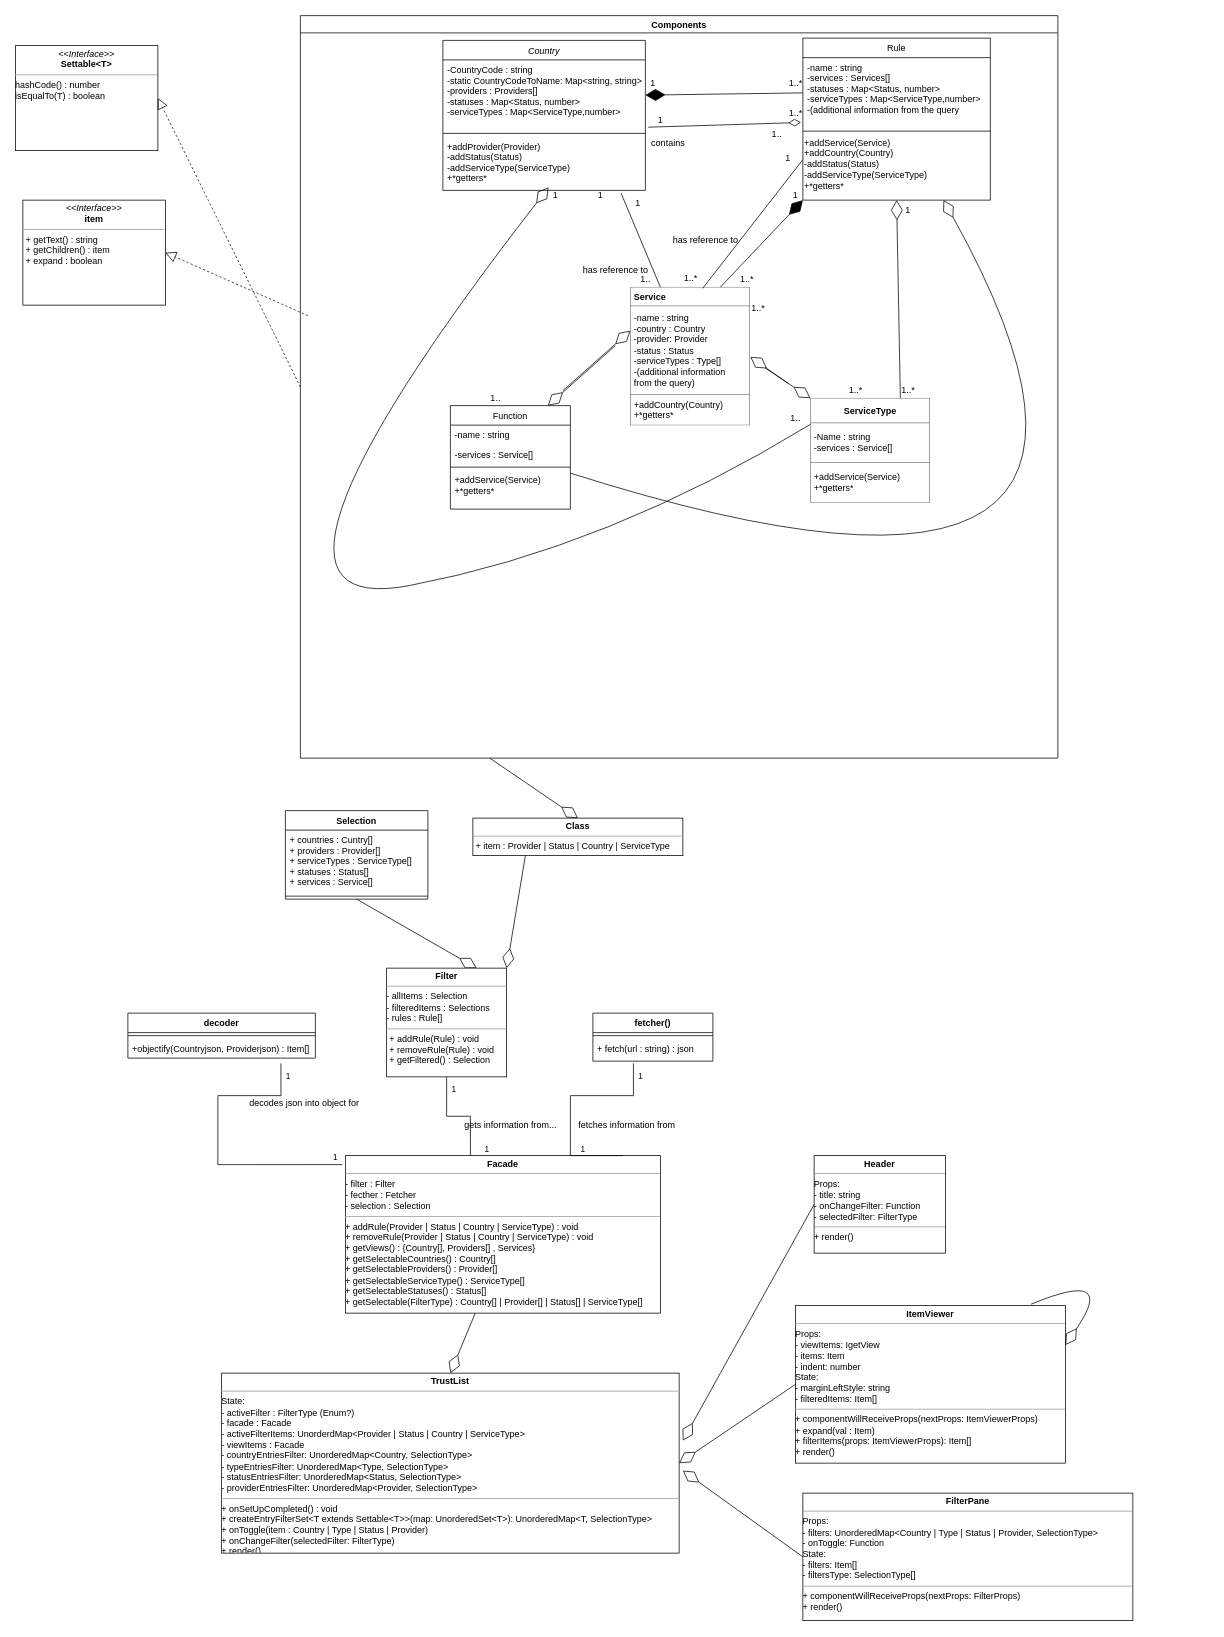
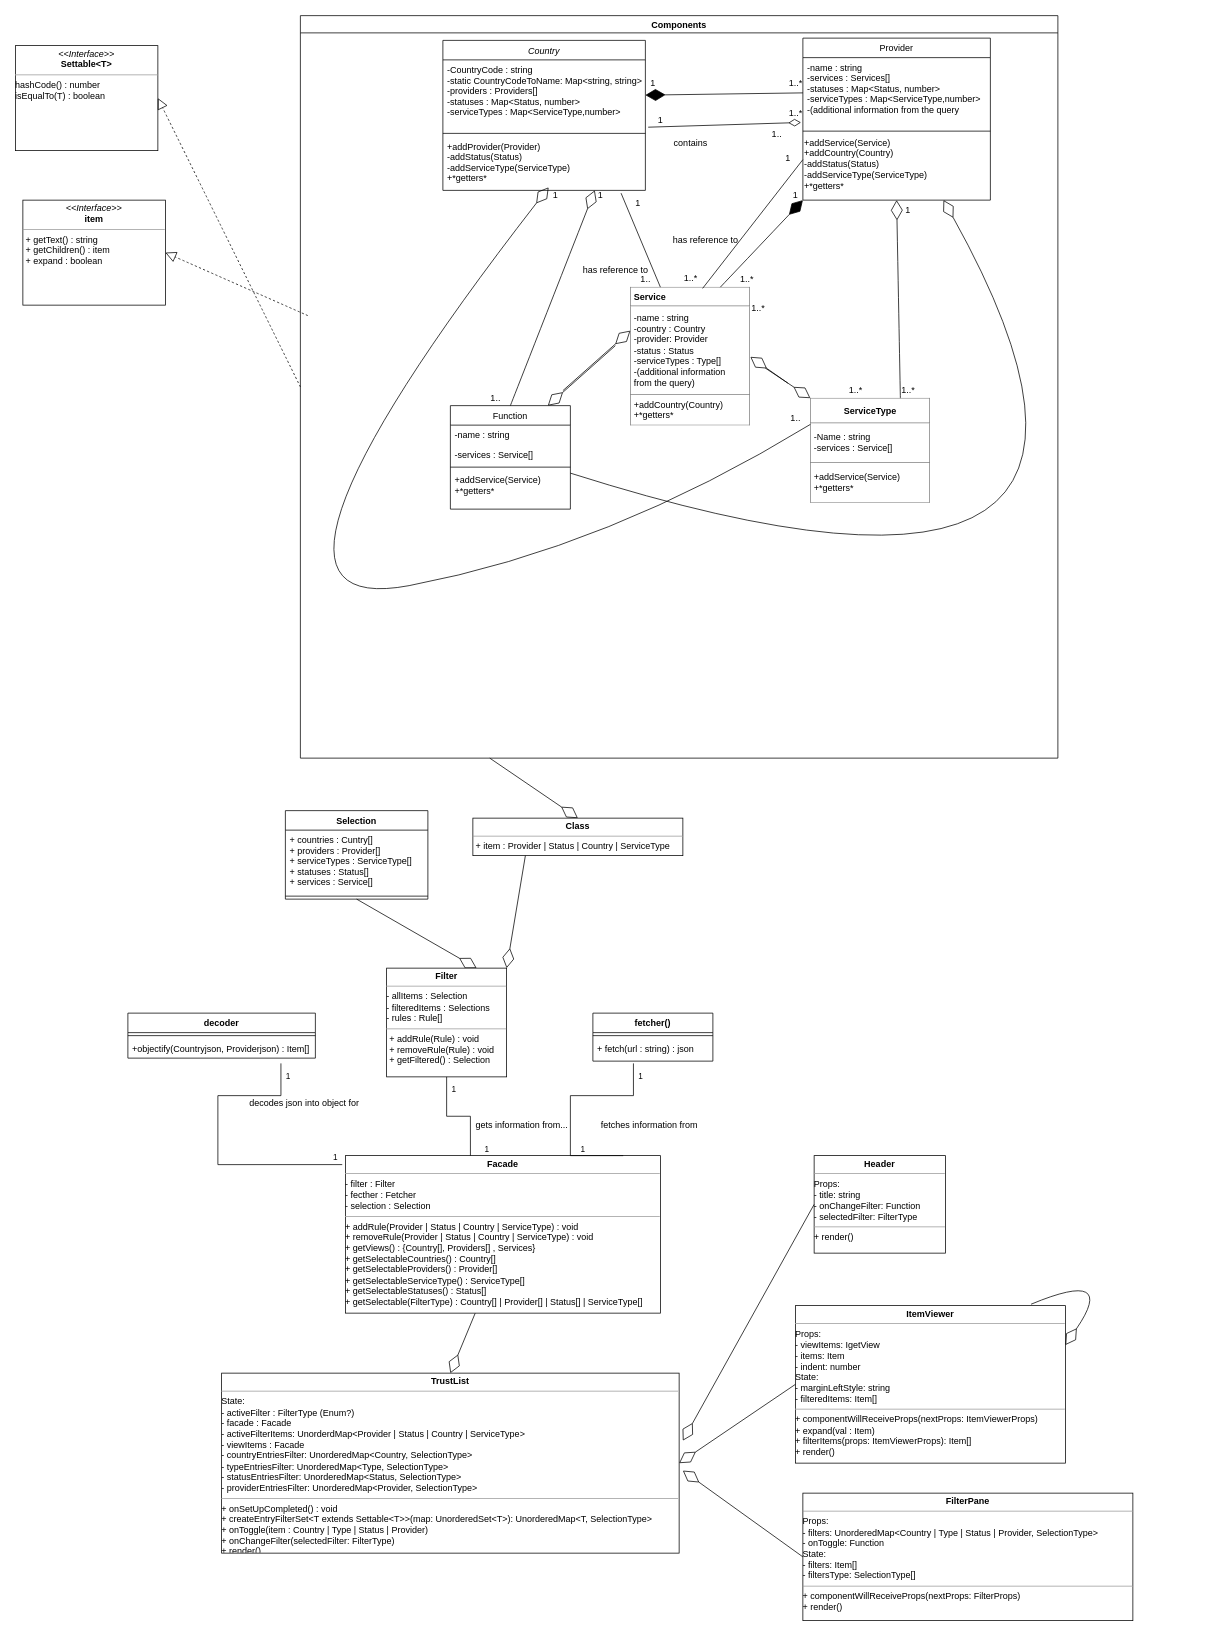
- <mxCell id="11" value="Rule" style="swimlane;fontStyle=0;align=center;verticalAlign=top;childLayout=stackLayout;horizontal=1;startSize=26;horizontalStack=0;resizeParent=1;resizeLast=0;collapsible=1;marginBottom=0;rounded=0;shadow=0;strokeWidth=1;" parent="1" vertex="1"><mxGeometry x="1070" y="50" width="250" height="216" as="geometry"><mxRectangle x="550" y="140" width="160" height="26" as="alternateBounds" /></mxGeometry></mxCell>
+ <mxCell id="11" value="Provider" style="swimlane;fontStyle=0;align=center;verticalAlign=top;childLayout=stackLayout;horizontal=1;startSize=26;horizontalStack=0;resizeParent=1;resizeLast=0;collapsible=1;marginBottom=0;rounded=0;shadow=0;strokeWidth=1;" parent="1" vertex="1"><mxGeometry x="1070" y="50" width="250" height="216" as="geometry"><mxRectangle x="550" y="140" width="160" height="26" as="alternateBounds" /></mxGeometry></mxCell>
- <mxCell id="33" value="contains" style="text;html=1;align=center;verticalAlign=middle;resizable=0;points=[];autosize=1;strokeColor=none;fillColor=none;hachureGap=4;" parent="31" vertex="1"><mxGeometry x="460" y="160" width="60" height="20" as="geometry" /></mxCell>
+ <mxCell id="33" value="contains" style="text;html=1;align=center;verticalAlign=middle;resizable=0;points=[];autosize=1;strokeColor=none;fillColor=none;hachureGap=4;" parent="31" vertex="1"><mxGeometry x="490" y="160" width="60" height="20" as="geometry" /></mxCell>
+ <mxCell id="24" value="" style="endArrow=diamondThin;endFill=0;endSize=24;html=1;rounded=0;sourcePerimeterSpacing=8;targetPerimeterSpacing=8;curved=1;entryX=0.75;entryY=1;entryDx=0;entryDy=0;exitX=0.5;exitY=0;exitDx=0;exitDy=0;" parent="1" source="6" target="2" edge="1"><mxGeometry width="160" relative="1" as="geometry"><mxPoint x="770" y="460" as="sourcePoint" /><mxPoint x="610" y="460" as="targetPoint" /></mxGeometry></mxCell>
- <mxCell id="65" value="gets information from..." style="text;html=1;align=center;verticalAlign=middle;resizable=0;points=[];autosize=1;strokeColor=none;fillColor=none;" parent="1" vertex="1"><mxGeometry x="610" y="1490" width="140" height="20" as="geometry" /></mxCell>
+ <mxCell id="65" value="gets information from..." style="text;html=1;align=center;verticalAlign=middle;resizable=0;points=[];autosize=1;strokeColor=none;fillColor=none;" parent="1" vertex="1"><mxGeometry x="625" y="1490" width="140" height="20" as="geometry" /></mxCell>
- <mxCell id="85" value="fetches information from" style="text;html=1;align=center;verticalAlign=middle;resizable=0;points=[];autosize=1;strokeColor=none;fillColor=none;" vertex="1" parent="1"><mxGeometry x="765" y="1490" width="140" height="20" as="geometry" /></mxCell>
+ <mxCell id="85" value="fetches information from" style="text;html=1;align=center;verticalAlign=middle;resizable=0;points=[];autosize=1;strokeColor=none;fillColor=none;" vertex="1" parent="1"><mxGeometry x="795" y="1490" width="140" height="20" as="geometry" /></mxCell>
